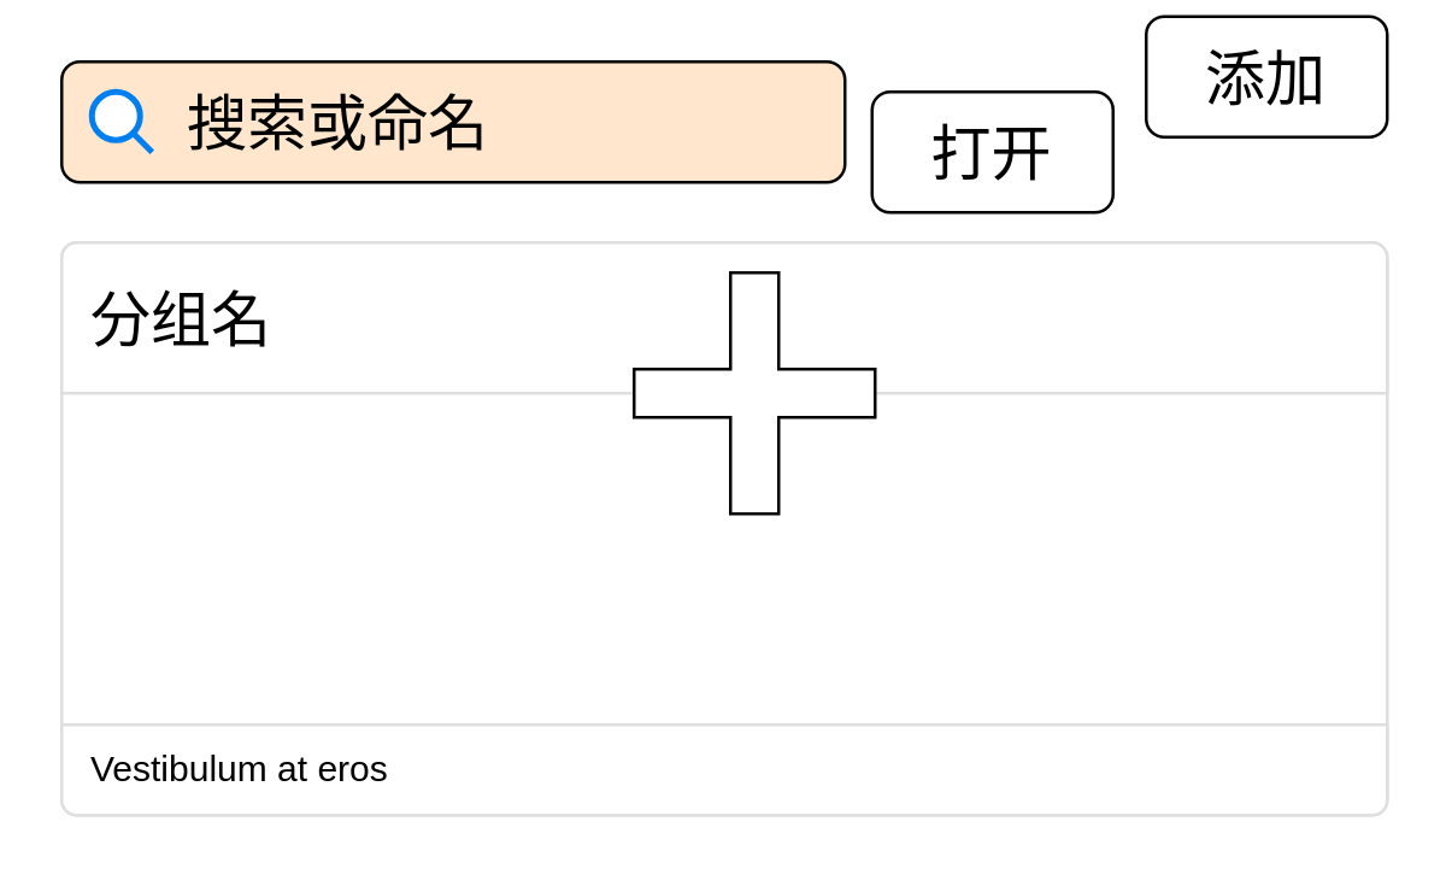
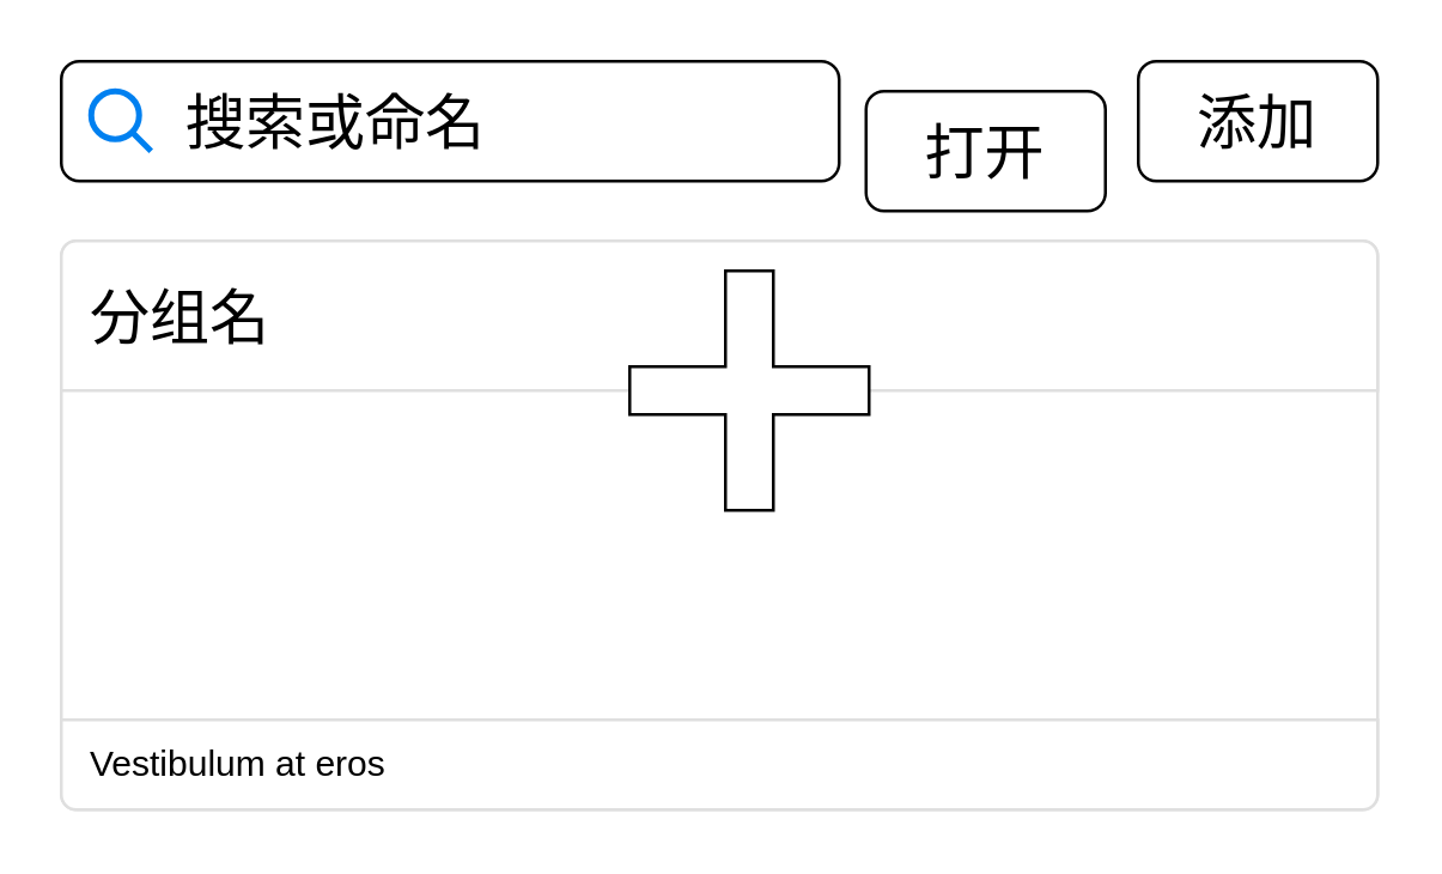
- <mxCell id="4" value="&lt;font color=&quot;#000000&quot;&gt;&lt;span style=&quot;font-size: 20px&quot;&gt;添加&lt;/span&gt;&lt;/font&gt;" style="rounded=1;whiteSpace=wrap;html=1;fontColor=#FFD736;" vertex="1" parent="1"><mxGeometry x="380" y="5" width="80" height="40" as="geometry" /></mxCell>
+ <mxCell id="4" value="&lt;font color=&quot;#000000&quot;&gt;&lt;span style=&quot;font-size: 20px&quot;&gt;添加&lt;/span&gt;&lt;/font&gt;" style="rounded=1;whiteSpace=wrap;html=1;fontColor=#FFD736;" vertex="1" parent="1"><mxGeometry x="380" y="20" width="80" height="40" as="geometry" /></mxCell>
- <mxCell id="2" value="&lt;font style=&quot;font-size: 20px&quot;&gt;搜索或命名&lt;/font&gt;" style="rounded=1;whiteSpace=wrap;html=1;align=left;spacingTop=0;spacingLeft=40;fillColor=#ffe6cc;" vertex="1" parent="1"><mxGeometry x="20" y="20" width="260" height="40" as="geometry" /></mxCell>
+ <mxCell id="2" value="&lt;font style=&quot;font-size: 20px&quot;&gt;搜索或命名&lt;/font&gt;" style="rounded=1;whiteSpace=wrap;html=1;align=left;spacingTop=0;spacingLeft=40;" vertex="1" parent="1"><mxGeometry x="20" y="20" width="260" height="40" as="geometry" /></mxCell>
